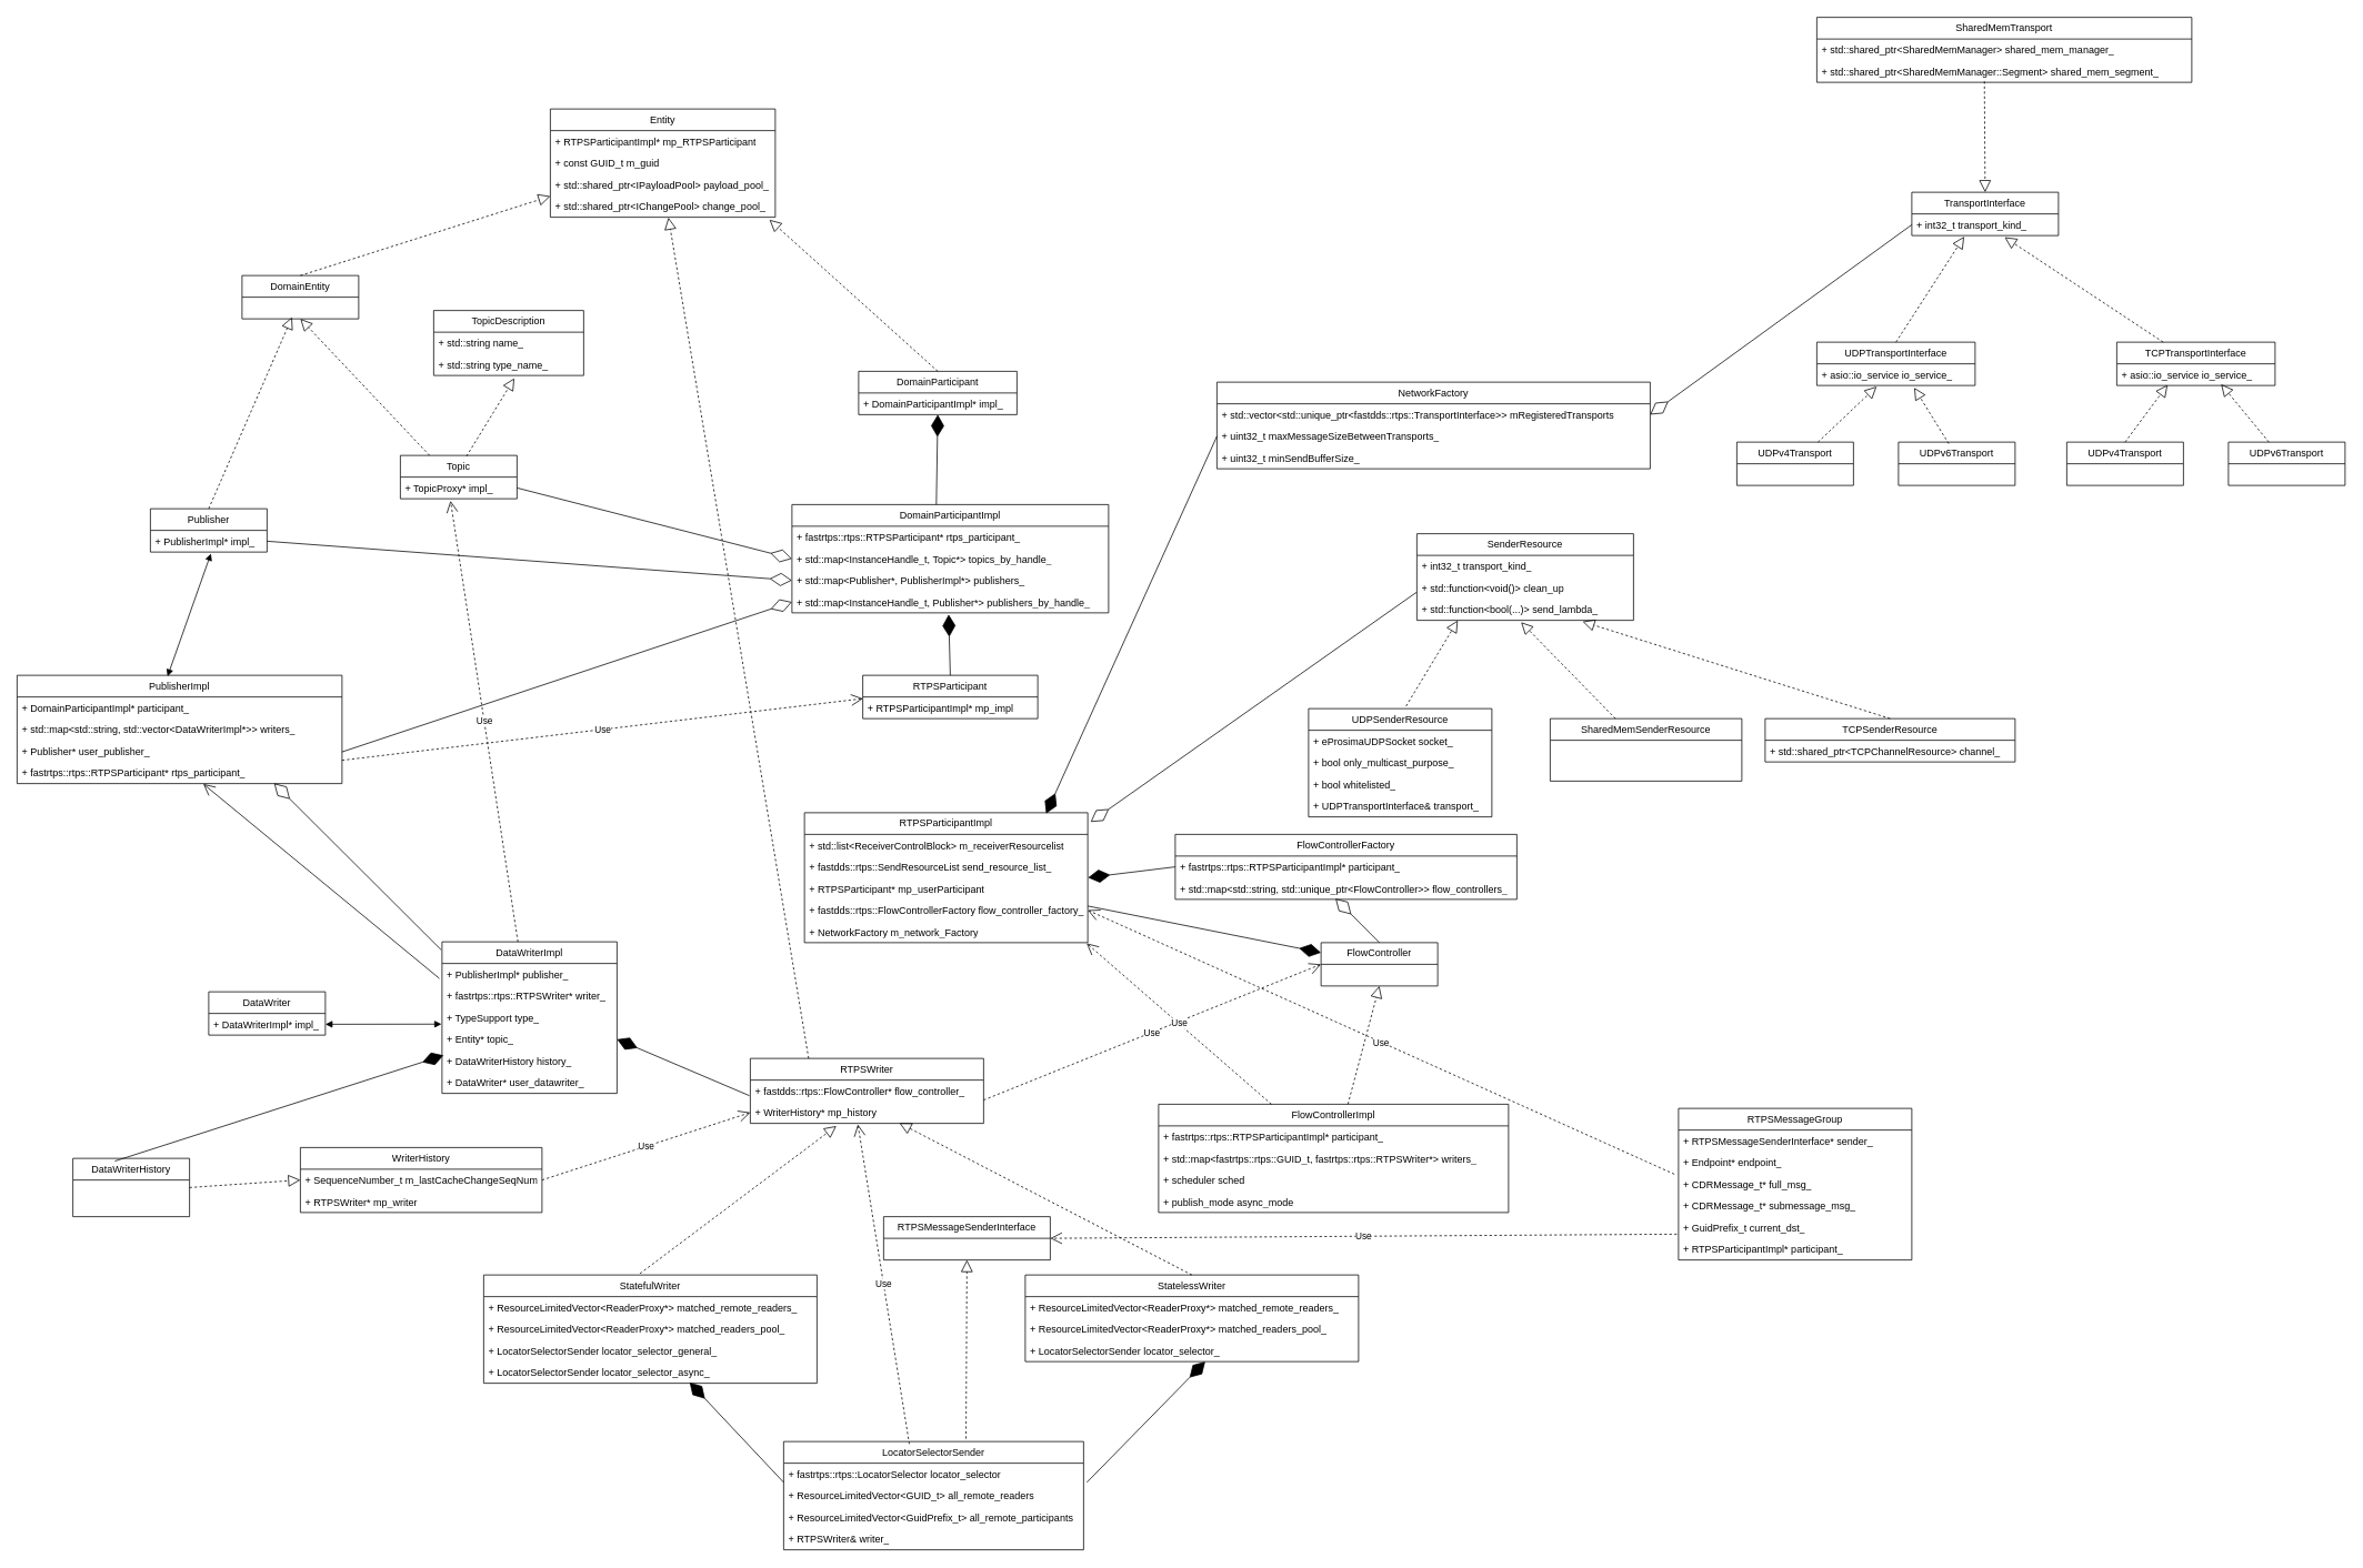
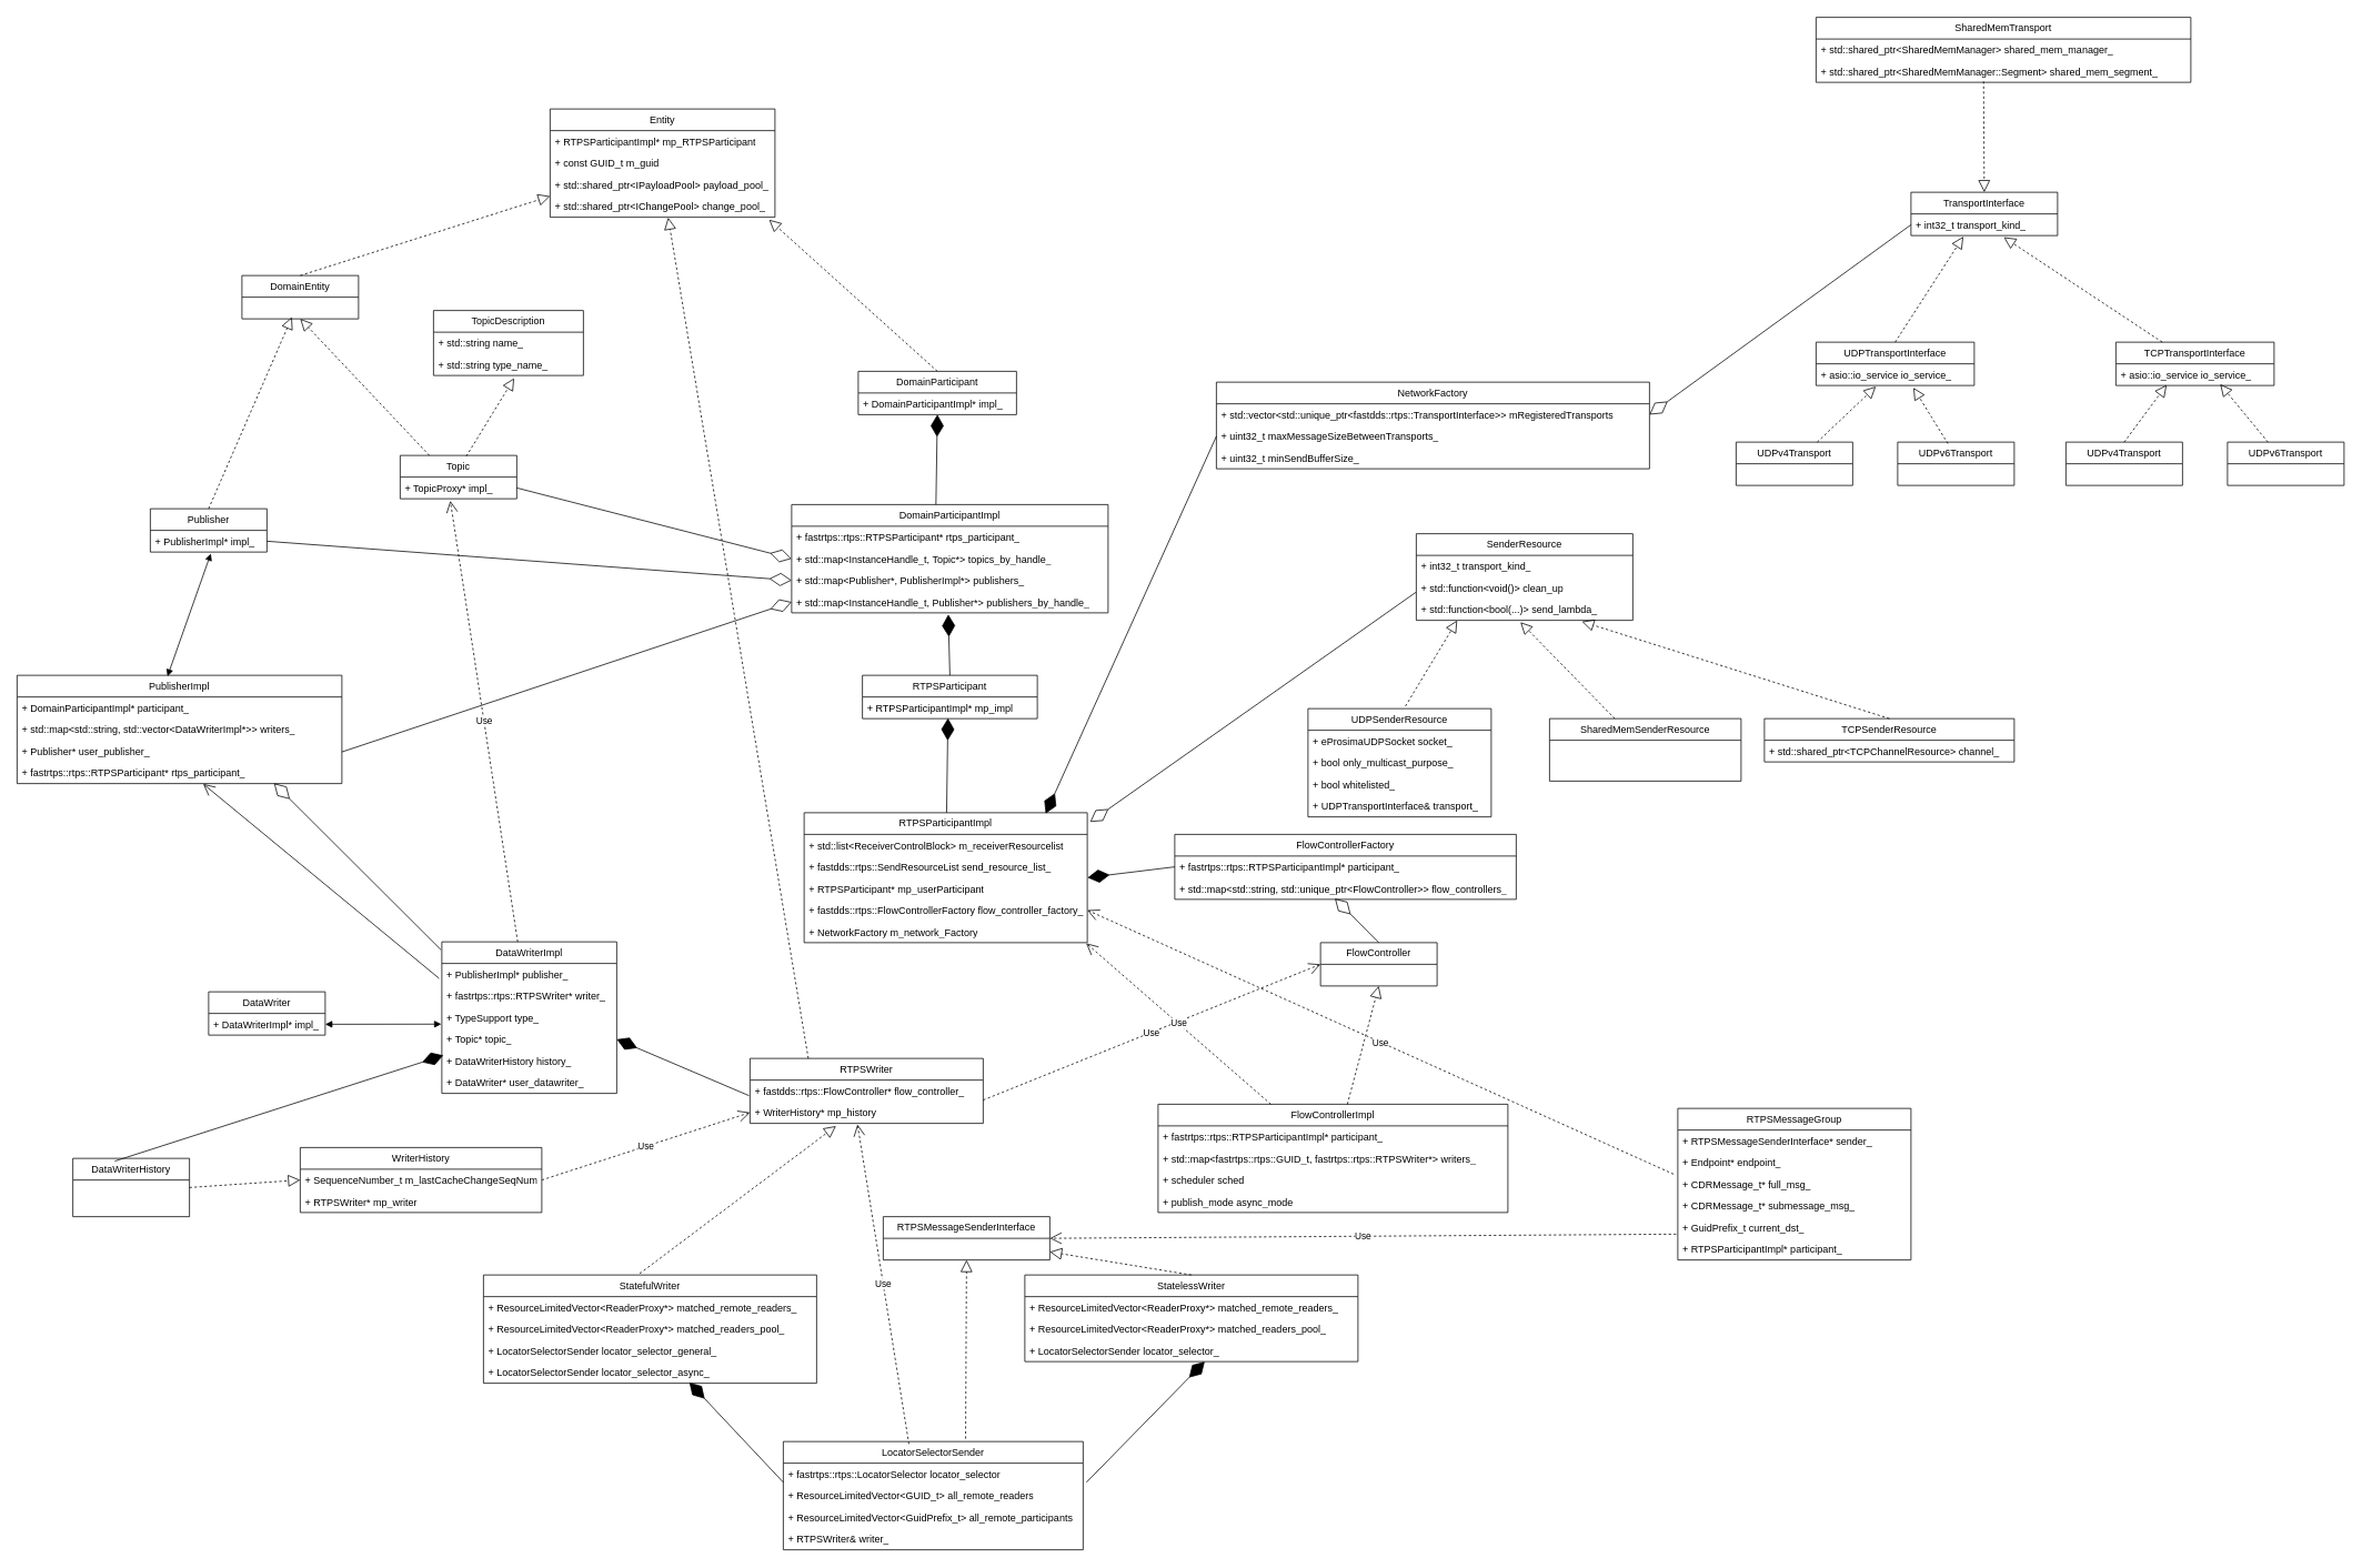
- <mxCell id="41" value="Use" style="endArrow=open;endSize=12;dashed=1;html=1;rounded=0;entryX=0.001;entryY=0.077;entryDx=0;entryDy=0;entryPerimeter=0;exitX=1;exitY=0.923;exitDx=0;exitDy=0;exitPerimeter=0;" parent="1" source="37" target="15" edge="1"><mxGeometry width="160" relative="1" as="geometry"><mxPoint x="390" y="700" as="sourcePoint" /><mxPoint x="550" y="700" as="targetPoint" /></mxGeometry></mxCell>
- <mxCell id="24" value="" style="endArrow=diamondThin;endFill=1;endSize=24;html=1;rounded=0;" parent="1" source="18" target="77" edge="1"><mxGeometry width="160" relative="1" as="geometry"><mxPoint x="820" y="584" as="sourcePoint" /><mxPoint x="950" y="584" as="targetPoint" /></mxGeometry></mxCell>
+ <mxCell id="24" value="" style="endArrow=diamondThin;endFill=1;endSize=24;html=1;rounded=0;entryX=0.489;entryY=0.981;entryDx=0;entryDy=0;entryPerimeter=0;" parent="1" source="18" target="15" edge="1"><mxGeometry width="160" relative="1" as="geometry"><mxPoint x="820" y="584" as="sourcePoint" /><mxPoint x="950" y="584" as="targetPoint" /></mxGeometry></mxCell>
- <mxCell id="46" value="+&amp;nbsp;Entity* topic_" style="text;strokeColor=none;fillColor=none;align=left;verticalAlign=top;spacingLeft=4;spacingRight=4;overflow=hidden;rotatable=0;points=[[0,0.5],[1,0.5]];portConstraint=eastwest;whiteSpace=wrap;html=1;" parent="42" vertex="1"><mxGeometry y="104" width="210" height="26" as="geometry" /></mxCell>
+ <mxCell id="46" value="+&amp;nbsp;Topic* topic_" style="text;strokeColor=none;fillColor=none;align=left;verticalAlign=top;spacingLeft=4;spacingRight=4;overflow=hidden;rotatable=0;points=[[0,0.5],[1,0.5]];portConstraint=eastwest;whiteSpace=wrap;html=1;" parent="42" vertex="1"><mxGeometry y="104" width="210" height="26" as="geometry" /></mxCell>
- <mxCell id="71" value="" style="endArrow=block;dashed=1;endFill=0;endSize=12;html=1;rounded=0;entryX=0.639;entryY=0.984;entryDx=0;entryDy=0;entryPerimeter=0;exitX=0.5;exitY=0;exitDx=0;exitDy=0;" parent="1" source="66" target="58" edge="1"><mxGeometry width="160" relative="1" as="geometry"><mxPoint x="1020" y="1446" as="sourcePoint" /><mxPoint x="1138" y="1380" as="targetPoint" /></mxGeometry></mxCell>
+ <mxCell id="71" value="" style="endArrow=block;dashed=1;endFill=0;endSize=12;html=1;rounded=0;exitX=0.5;exitY=0;exitDx=0;exitDy=0;" parent="1" source="66" target="106" edge="1"><mxGeometry width="160" relative="1" as="geometry"><mxPoint x="1020" y="1446" as="sourcePoint" /><mxPoint x="1138" y="1380" as="targetPoint" /></mxGeometry></mxCell>
